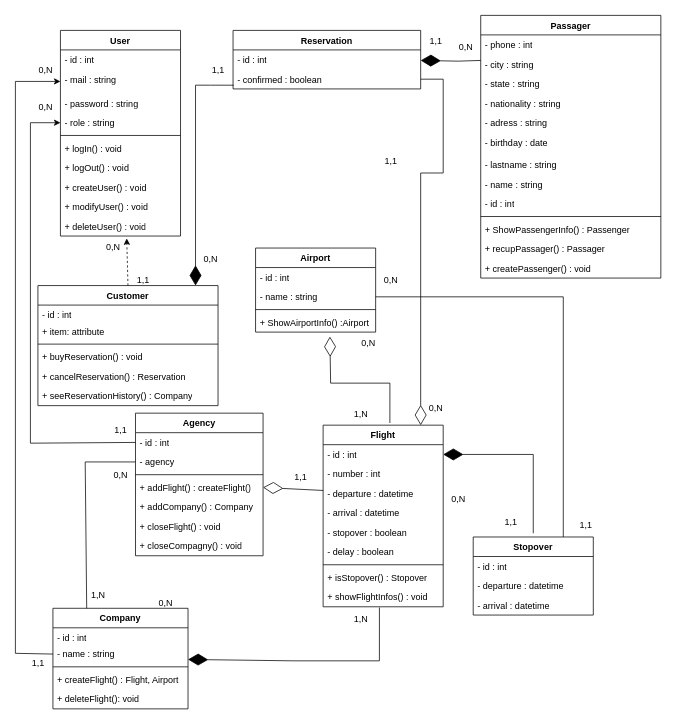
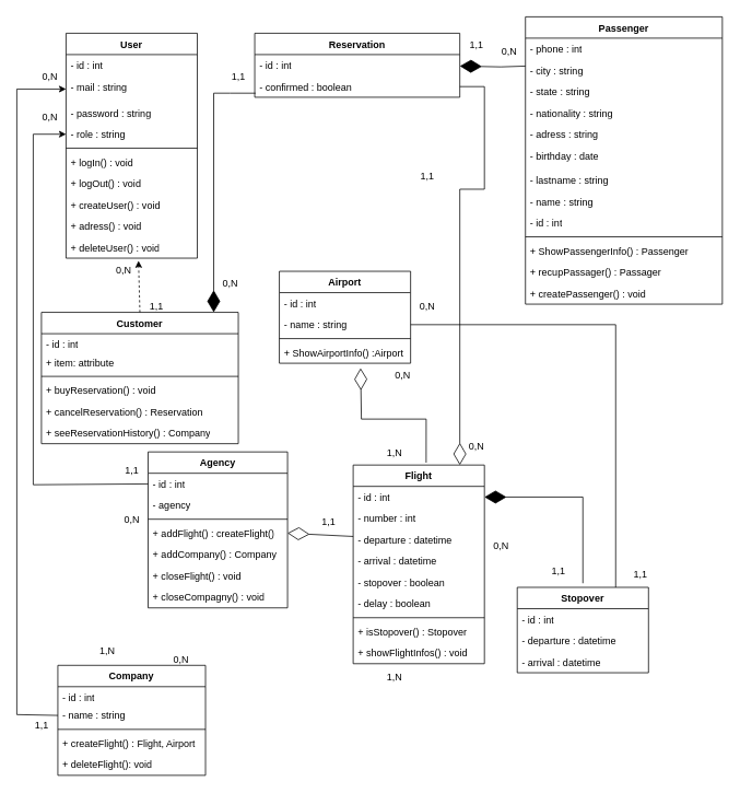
- <mxCell id="90" value="Passager" style="swimlane;fontStyle=1;align=center;verticalAlign=top;childLayout=stackLayout;horizontal=1;startSize=26;horizontalStack=0;resizeParent=1;resizeParentMax=0;resizeLast=0;collapsible=1;marginBottom=0;whiteSpace=wrap;html=1;" vertex="1" parent="1"><mxGeometry x="640" y="20" width="240" height="350" as="geometry" /></mxCell>
+ <mxCell id="90" value="Passenger" style="swimlane;fontStyle=1;align=center;verticalAlign=top;childLayout=stackLayout;horizontal=1;startSize=26;horizontalStack=0;resizeParent=1;resizeParentMax=0;resizeLast=0;collapsible=1;marginBottom=0;whiteSpace=wrap;html=1;" vertex="1" parent="1"><mxGeometry x="640" y="20" width="240" height="350" as="geometry" /></mxCell>
- <mxCell id="11" value="+ modifyUser() : void" style="text;strokeColor=none;fillColor=none;align=left;verticalAlign=top;spacingLeft=4;spacingRight=4;overflow=hidden;rotatable=0;points=[[0,0.5],[1,0.5]];portConstraint=eastwest;whiteSpace=wrap;html=1;" parent="2" vertex="1"><mxGeometry y="222" width="160" height="26" as="geometry" /></mxCell>
+ <mxCell id="11" value="+ adress() : void" style="text;strokeColor=none;fillColor=none;align=left;verticalAlign=top;spacingLeft=4;spacingRight=4;overflow=hidden;rotatable=0;points=[[0,0.5],[1,0.5]];portConstraint=eastwest;whiteSpace=wrap;html=1;" parent="2" vertex="1"><mxGeometry y="222" width="160" height="26" as="geometry" /></mxCell>
- <mxCell id="57" value="" style="endArrow=none;html=1;rounded=0;entryX=0.25;entryY=0;entryDx=0;entryDy=0;exitX=0;exitY=0.5;exitDx=0;exitDy=0;" parent="1" source="36" target="13" edge="1"><mxGeometry width="50" height="50" relative="1" as="geometry"><mxPoint x="394" y="441" as="sourcePoint" /><mxPoint x="360" y="340" as="targetPoint" /><Array as="points"><mxPoint x="113" y="615" /></Array></mxGeometry></mxCell>
- <mxCell id="81" value="" style="endArrow=diamondThin;endFill=1;endSize=24;html=1;rounded=0;exitX=0.469;exitY=1.038;exitDx=0;exitDy=0;exitPerimeter=0;" parent="1" source="56" target="13" edge="1"><mxGeometry width="160" relative="1" as="geometry"><mxPoint x="220" y="760" as="sourcePoint" /><mxPoint x="380" y="760" as="targetPoint" /><Array as="points"><mxPoint x="505" y="880" /><mxPoint x="390" y="880" /></Array></mxGeometry></mxCell>
